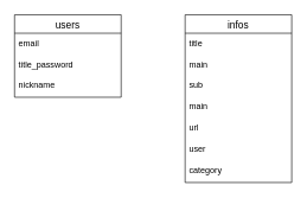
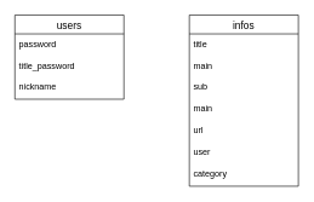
- <mxCell id="3" value="email" style="text;strokeColor=none;fillColor=none;spacingLeft=4;spacingRight=4;overflow=hidden;rotatable=0;points=[[0,0.5],[1,0.5]];portConstraint=eastwest;fontSize=12;" vertex="1" parent="2"><mxGeometry y="26" width="150" height="30" as="geometry" /></mxCell>
+ <mxCell id="3" value="password" style="text;strokeColor=none;fillColor=none;spacingLeft=4;spacingRight=4;overflow=hidden;rotatable=0;points=[[0,0.5],[1,0.5]];portConstraint=eastwest;fontSize=12;" vertex="1" parent="2"><mxGeometry y="26" width="150" height="30" as="geometry" /></mxCell>
